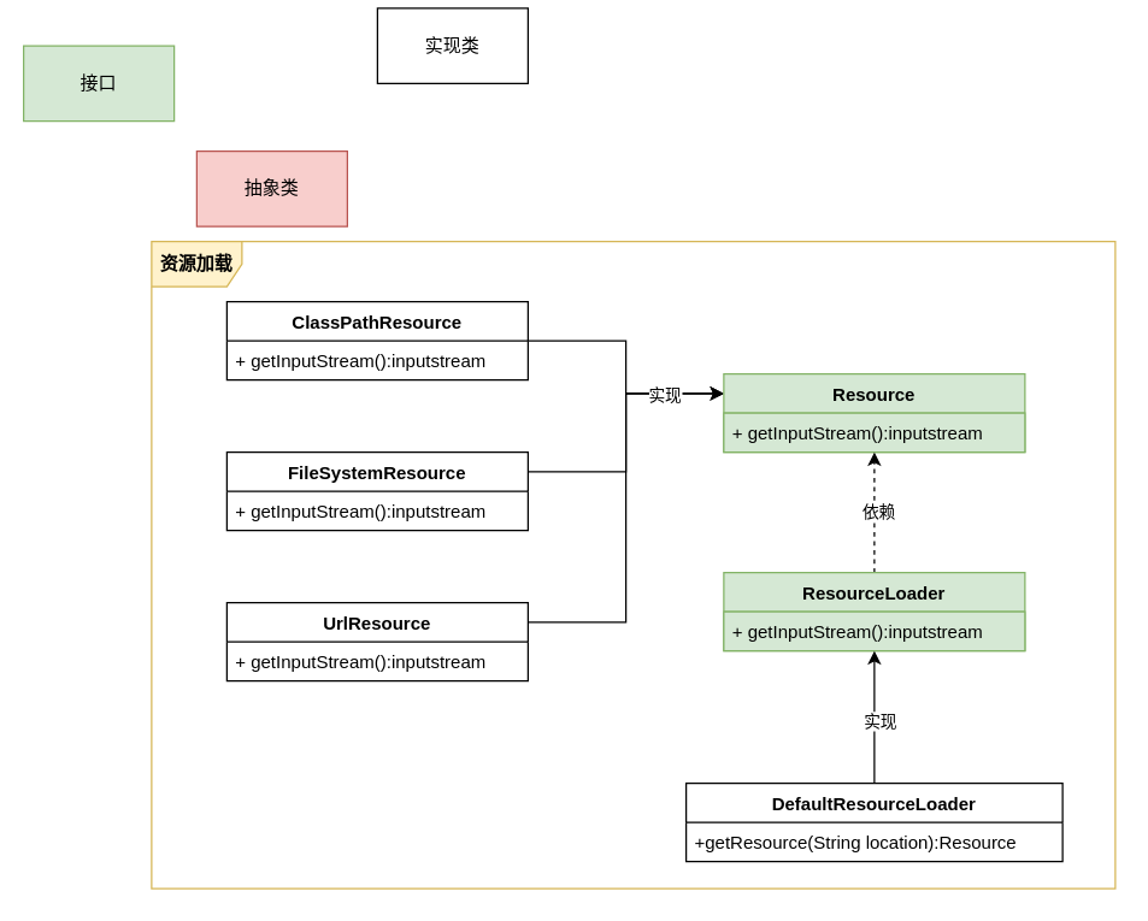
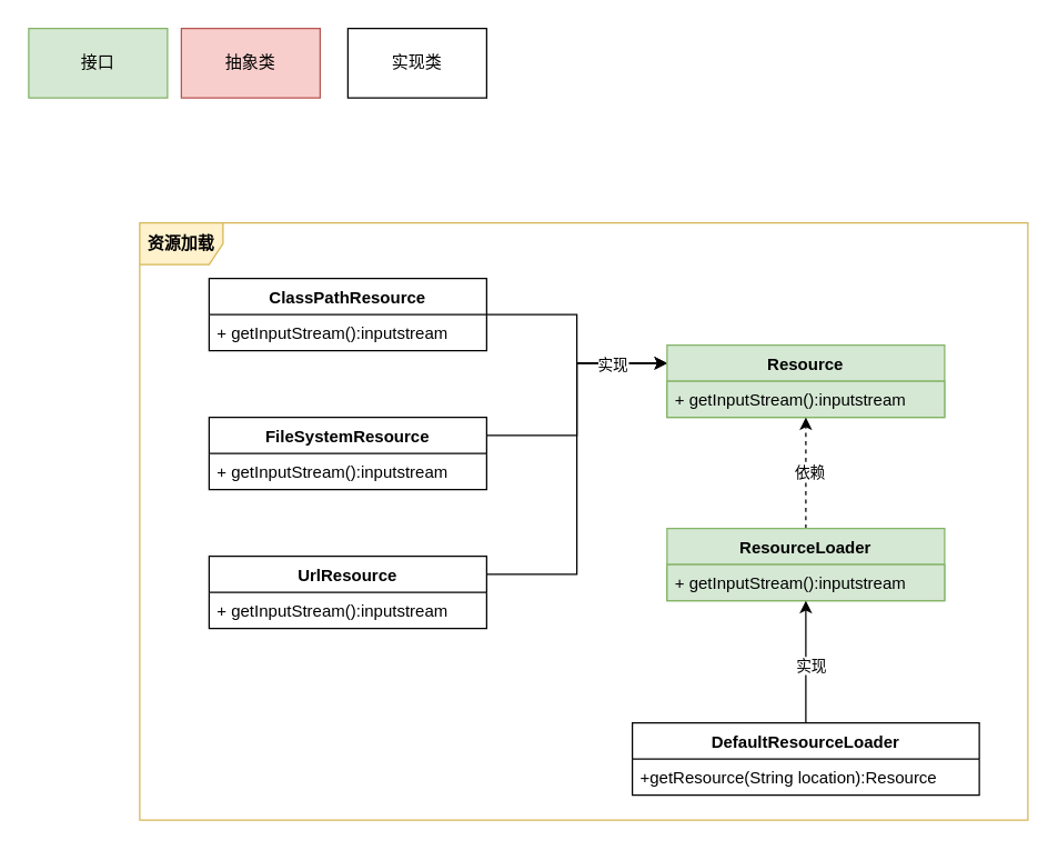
- <mxCell id="4" value="实现类" style="rounded=0;whiteSpace=wrap;html=1;" vertex="1" parent="1"><mxGeometry x="250" y="5" width="100" height="50" as="geometry" /></mxCell>
+ <mxCell id="4" value="实现类" style="rounded=0;whiteSpace=wrap;html=1;" vertex="1" parent="1"><mxGeometry x="250" y="20" width="100" height="50" as="geometry" /></mxCell>
- <mxCell id="2" value="接口" style="rounded=0;whiteSpace=wrap;html=1;fillColor=#d5e8d4;strokeColor=#82b366;" vertex="1" parent="1"><mxGeometry x="15" y="30" width="100" height="50" as="geometry" /></mxCell>
+ <mxCell id="2" value="接口" style="rounded=0;whiteSpace=wrap;html=1;fillColor=#d5e8d4;strokeColor=#82b366;" vertex="1" parent="1"><mxGeometry x="20" y="20" width="100" height="50" as="geometry" /></mxCell>
- <mxCell id="3" value="抽象类" style="rounded=0;whiteSpace=wrap;html=1;fillColor=#f8cecc;strokeColor=#b85450;" vertex="1" parent="1"><mxGeometry x="130" y="100" width="100" height="50" as="geometry" /></mxCell>
+ <mxCell id="3" value="抽象类" style="rounded=0;whiteSpace=wrap;html=1;fillColor=#f8cecc;strokeColor=#b85450;" vertex="1" parent="1"><mxGeometry x="130" y="20" width="100" height="50" as="geometry" /></mxCell>
